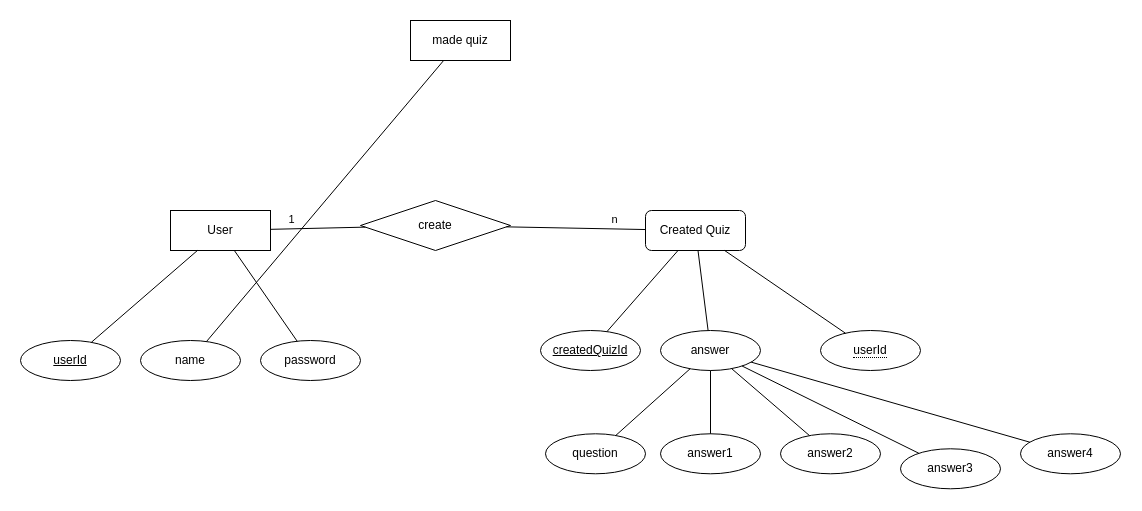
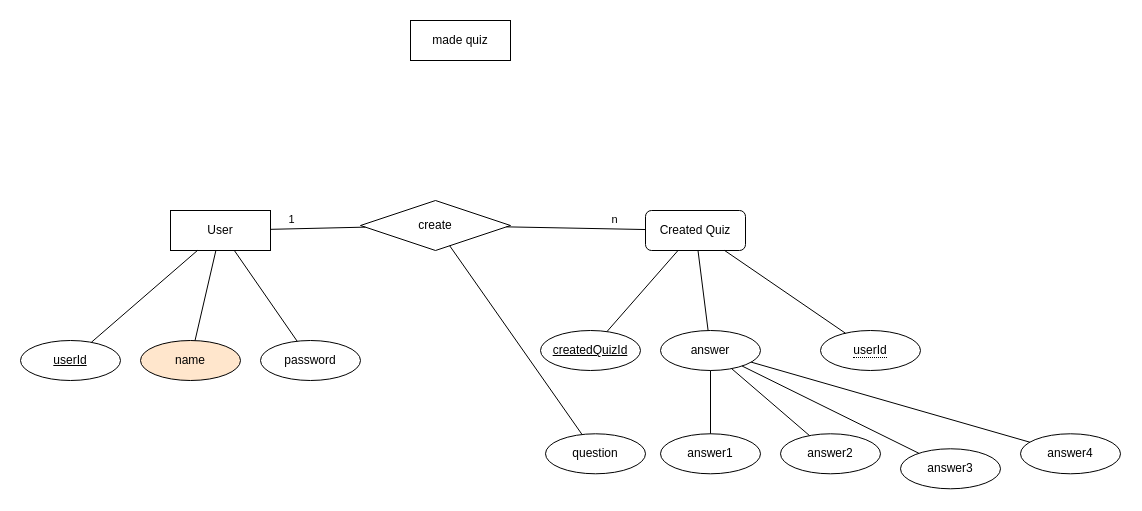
- <mxCell id="14" value="" style="endArrow=none;html=1;rounded=0;" edge="1" parent="1" source="3" target="31"><mxGeometry width="50" height="50" relative="1" as="geometry"><mxPoint x="530" y="340" as="sourcePoint" /><mxPoint x="580" y="290" as="targetPoint" /></mxGeometry></mxCell>
+ <mxCell id="14" value="" style="endArrow=none;html=1;rounded=0;" edge="1" parent="1" source="3" target="2"><mxGeometry width="50" height="50" relative="1" as="geometry"><mxPoint x="530" y="340" as="sourcePoint" /><mxPoint x="580" y="290" as="targetPoint" /></mxGeometry></mxCell>
- <mxCell id="3" value="name" style="ellipse;whiteSpace=wrap;html=1;align=center;" vertex="1" parent="1"><mxGeometry x="140" y="340" width="100" height="40" as="geometry" /></mxCell>
+ <mxCell id="3" value="name" style="ellipse;whiteSpace=wrap;html=1;align=center;fillColor=#ffe6cc;" vertex="1" parent="1"><mxGeometry x="140" y="340" width="100" height="40" as="geometry" /></mxCell>
- <mxCell id="20" value="" style="endArrow=none;html=1;rounded=0;" edge="1" source="19" parent="1" target="17"><mxGeometry width="50" height="50" relative="1" as="geometry"><mxPoint x="930" y="490" as="sourcePoint" /><mxPoint x="678" y="400" as="targetPoint" /></mxGeometry></mxCell>
+ <mxCell id="20" value="" style="endArrow=none;html=1;rounded=0;" edge="1" source="19" parent="1" target="7"><mxGeometry width="50" height="50" relative="1" as="geometry"><mxPoint x="930" y="490" as="sourcePoint" /><mxPoint x="678" y="400" as="targetPoint" /></mxGeometry></mxCell>
